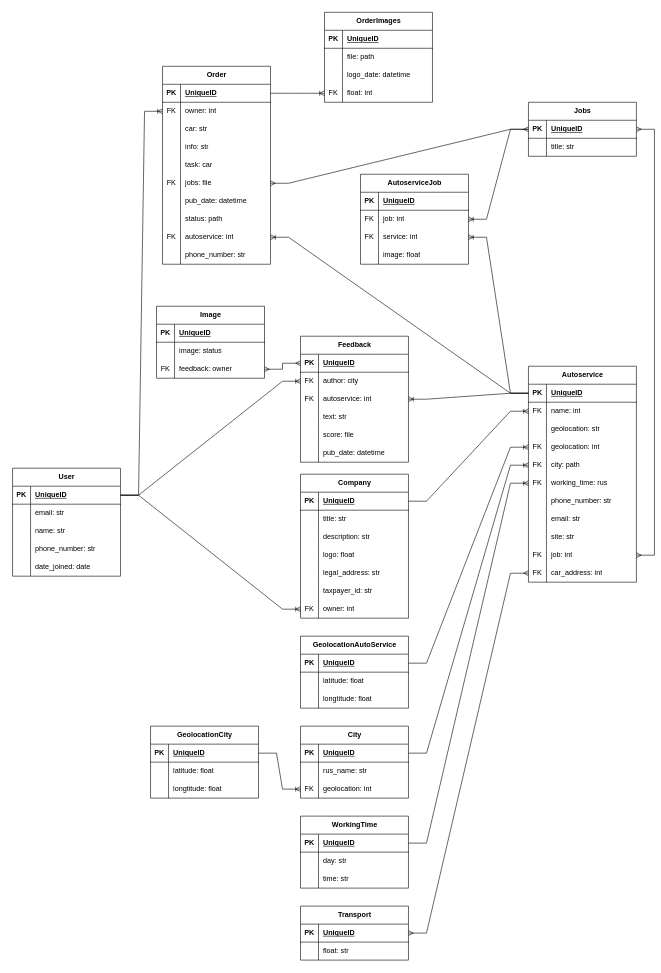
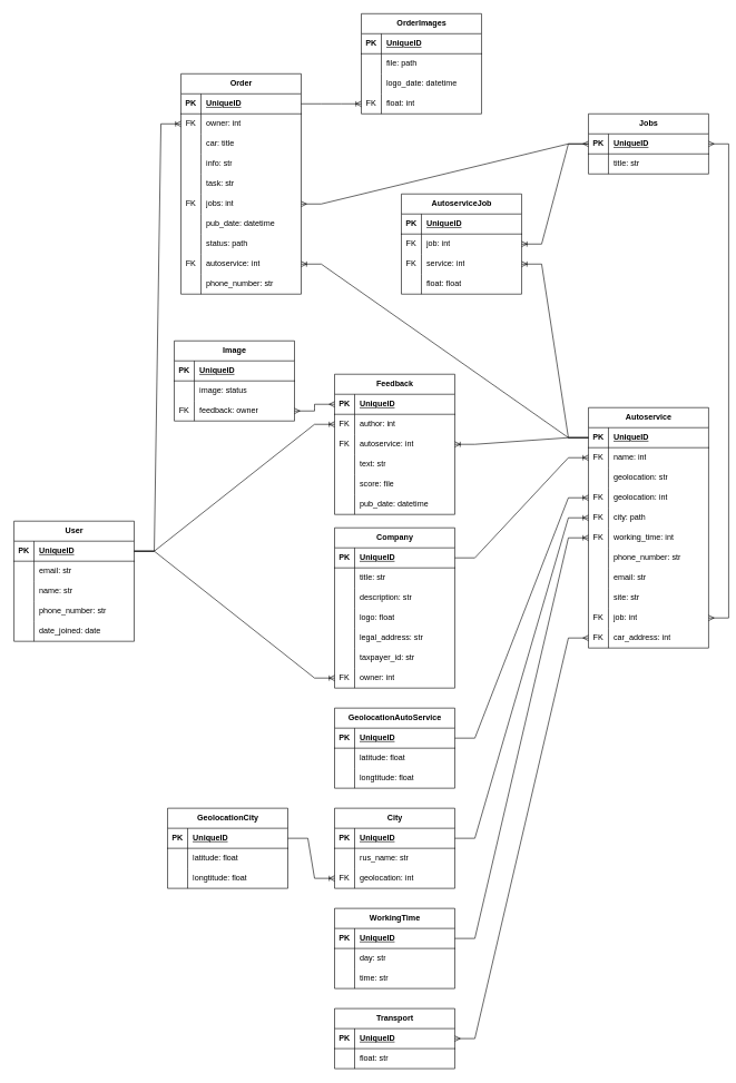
- <mxCell id="192" value="car: str" style="shape=partialRectangle;connectable=0;fillColor=none;top=0;left=0;bottom=0;right=0;align=left;spacingLeft=6;overflow=hidden;whiteSpace=wrap;html=1;" parent="190" vertex="1"><mxGeometry x="30" width="150" height="30" as="geometry"><mxRectangle width="150" height="30" as="alternateBounds" /></mxGeometry></mxCell>
+ <mxCell id="192" value="car: title" style="shape=partialRectangle;connectable=0;fillColor=none;top=0;left=0;bottom=0;right=0;align=left;spacingLeft=6;overflow=hidden;whiteSpace=wrap;html=1;" parent="190" vertex="1"><mxGeometry x="30" width="150" height="30" as="geometry"><mxRectangle width="150" height="30" as="alternateBounds" /></mxGeometry></mxCell>
- <mxCell id="198" value="task: car" style="shape=partialRectangle;connectable=0;fillColor=none;top=0;left=0;bottom=0;right=0;align=left;spacingLeft=6;overflow=hidden;whiteSpace=wrap;html=1;" parent="196" vertex="1"><mxGeometry x="30" width="150" height="30" as="geometry"><mxRectangle width="150" height="30" as="alternateBounds" /></mxGeometry></mxCell>
+ <mxCell id="198" value="task: str" style="shape=partialRectangle;connectable=0;fillColor=none;top=0;left=0;bottom=0;right=0;align=left;spacingLeft=6;overflow=hidden;whiteSpace=wrap;html=1;" parent="196" vertex="1"><mxGeometry x="30" width="150" height="30" as="geometry"><mxRectangle width="150" height="30" as="alternateBounds" /></mxGeometry></mxCell>
- <mxCell id="201" value="jobs: file" style="shape=partialRectangle;connectable=0;fillColor=none;top=0;left=0;bottom=0;right=0;align=left;spacingLeft=6;overflow=hidden;whiteSpace=wrap;html=1;" parent="199" vertex="1"><mxGeometry x="30" width="150" height="30" as="geometry"><mxRectangle width="150" height="30" as="alternateBounds" /></mxGeometry></mxCell>
+ <mxCell id="201" value="jobs: int" style="shape=partialRectangle;connectable=0;fillColor=none;top=0;left=0;bottom=0;right=0;align=left;spacingLeft=6;overflow=hidden;whiteSpace=wrap;html=1;" parent="199" vertex="1"><mxGeometry x="30" width="150" height="30" as="geometry"><mxRectangle width="150" height="30" as="alternateBounds" /></mxGeometry></mxCell>
- <mxCell id="148" value="image: float" style="shape=partialRectangle;connectable=0;fillColor=none;top=0;left=0;bottom=0;right=0;align=left;spacingLeft=6;overflow=hidden;whiteSpace=wrap;html=1;" parent="146" vertex="1"><mxGeometry x="30" width="150" height="30" as="geometry"><mxRectangle width="150" height="30" as="alternateBounds" /></mxGeometry></mxCell>
+ <mxCell id="148" value="float: float" style="shape=partialRectangle;connectable=0;fillColor=none;top=0;left=0;bottom=0;right=0;align=left;spacingLeft=6;overflow=hidden;whiteSpace=wrap;html=1;" parent="146" vertex="1"><mxGeometry x="30" width="150" height="30" as="geometry"><mxRectangle width="150" height="30" as="alternateBounds" /></mxGeometry></mxCell>
- <mxCell id="157" value="author: city" style="shape=partialRectangle;connectable=0;fillColor=none;top=0;left=0;bottom=0;right=0;align=left;spacingLeft=6;overflow=hidden;whiteSpace=wrap;html=1;" parent="155" vertex="1"><mxGeometry x="30" width="150" height="30" as="geometry"><mxRectangle width="150" height="30" as="alternateBounds" /></mxGeometry></mxCell>
+ <mxCell id="157" value="author: int" style="shape=partialRectangle;connectable=0;fillColor=none;top=0;left=0;bottom=0;right=0;align=left;spacingLeft=6;overflow=hidden;whiteSpace=wrap;html=1;" parent="155" vertex="1"><mxGeometry x="30" width="150" height="30" as="geometry"><mxRectangle width="150" height="30" as="alternateBounds" /></mxGeometry></mxCell>
- <mxCell id="113" value="working_time: rus" style="shape=partialRectangle;connectable=0;fillColor=none;top=0;left=0;bottom=0;right=0;align=left;spacingLeft=6;overflow=hidden;whiteSpace=wrap;html=1;" parent="111" vertex="1"><mxGeometry x="30" width="150" height="30" as="geometry"><mxRectangle width="150" height="30" as="alternateBounds" /></mxGeometry></mxCell>
+ <mxCell id="113" value="working_time: int" style="shape=partialRectangle;connectable=0;fillColor=none;top=0;left=0;bottom=0;right=0;align=left;spacingLeft=6;overflow=hidden;whiteSpace=wrap;html=1;" parent="111" vertex="1"><mxGeometry x="30" width="150" height="30" as="geometry"><mxRectangle width="150" height="30" as="alternateBounds" /></mxGeometry></mxCell>
